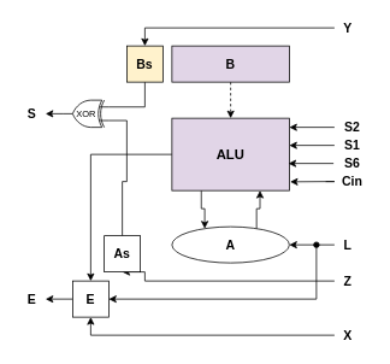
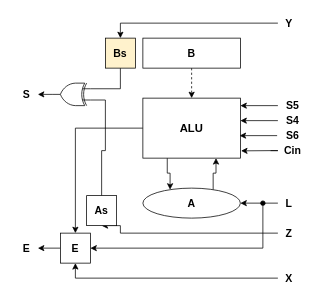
- <mxCell id="6" value="&lt;font size=&quot;1&quot;&gt;&lt;b style=&quot;font-size: 14px&quot;&gt;B&lt;/b&gt;&lt;/font&gt;" style="rounded=0;whiteSpace=wrap;html=1;fillColor=#e1d5e7;" vertex="1" parent="1"><mxGeometry x="190" y="50" width="130" height="40" as="geometry" /></mxCell>
+ <mxCell id="6" value="&lt;font size=&quot;1&quot;&gt;&lt;b style=&quot;font-size: 14px&quot;&gt;B&lt;/b&gt;&lt;/font&gt;" style="rounded=0;whiteSpace=wrap;html=1;" vertex="1" parent="1"><mxGeometry x="190" y="50" width="130" height="40" as="geometry" /></mxCell>
- <mxCell id="25" value="&lt;font style=&quot;font-size: 10px&quot;&gt;XOR&lt;/font&gt;" style="text;html=1;strokeColor=none;fillColor=none;align=center;verticalAlign=middle;whiteSpace=wrap;rounded=0;fontSize=15;" vertex="1" parent="1"><mxGeometry x="85" y="110" width="20" height="25" as="geometry" /></mxCell>
- <mxCell id="29" value="&lt;font style=&quot;font-size: 14px&quot;&gt;&lt;b&gt;S2&lt;/b&gt;&lt;/font&gt;" style="text;html=1;strokeColor=none;fillColor=none;align=center;verticalAlign=middle;whiteSpace=wrap;rounded=0;fontSize=9;" vertex="1" parent="1"><mxGeometry x="370" y="130" width="40" height="20" as="geometry" /></mxCell>
+ <mxCell id="29" value="&lt;font style=&quot;font-size: 14px&quot;&gt;&lt;b&gt;S5&lt;/b&gt;&lt;/font&gt;" style="text;html=1;strokeColor=none;fillColor=none;align=center;verticalAlign=middle;whiteSpace=wrap;rounded=0;fontSize=9;" vertex="1" parent="1"><mxGeometry x="370" y="130" width="40" height="20" as="geometry" /></mxCell>
- <mxCell id="30" value="&lt;font style=&quot;font-size: 14px&quot;&gt;&lt;b&gt;S1&lt;/b&gt;&lt;/font&gt;" style="text;html=1;strokeColor=none;fillColor=none;align=center;verticalAlign=middle;whiteSpace=wrap;rounded=0;fontSize=9;" vertex="1" parent="1"><mxGeometry x="370" y="150" width="40" height="20" as="geometry" /></mxCell>
+ <mxCell id="30" value="&lt;font style=&quot;font-size: 14px&quot;&gt;&lt;b&gt;S4&lt;/b&gt;&lt;/font&gt;" style="text;html=1;strokeColor=none;fillColor=none;align=center;verticalAlign=middle;whiteSpace=wrap;rounded=0;fontSize=9;" vertex="1" parent="1"><mxGeometry x="370" y="150" width="40" height="20" as="geometry" /></mxCell>
- <mxCell id="4" value="&lt;font style=&quot;font-size: 15px&quot;&gt;&lt;b&gt;ALU&lt;/b&gt;&lt;/font&gt;" style="rounded=0;whiteSpace=wrap;html=1;fillColor=#e1d5e7;" vertex="1" parent="1"><mxGeometry x="190" y="130" width="130" height="80" as="geometry" /></mxCell>
+ <mxCell id="4" value="&lt;font style=&quot;font-size: 15px&quot;&gt;&lt;b&gt;ALU&lt;/b&gt;&lt;/font&gt;" style="rounded=0;whiteSpace=wrap;html=1;" vertex="1" parent="1"><mxGeometry x="190" y="130" width="130" height="80" as="geometry" /></mxCell>
